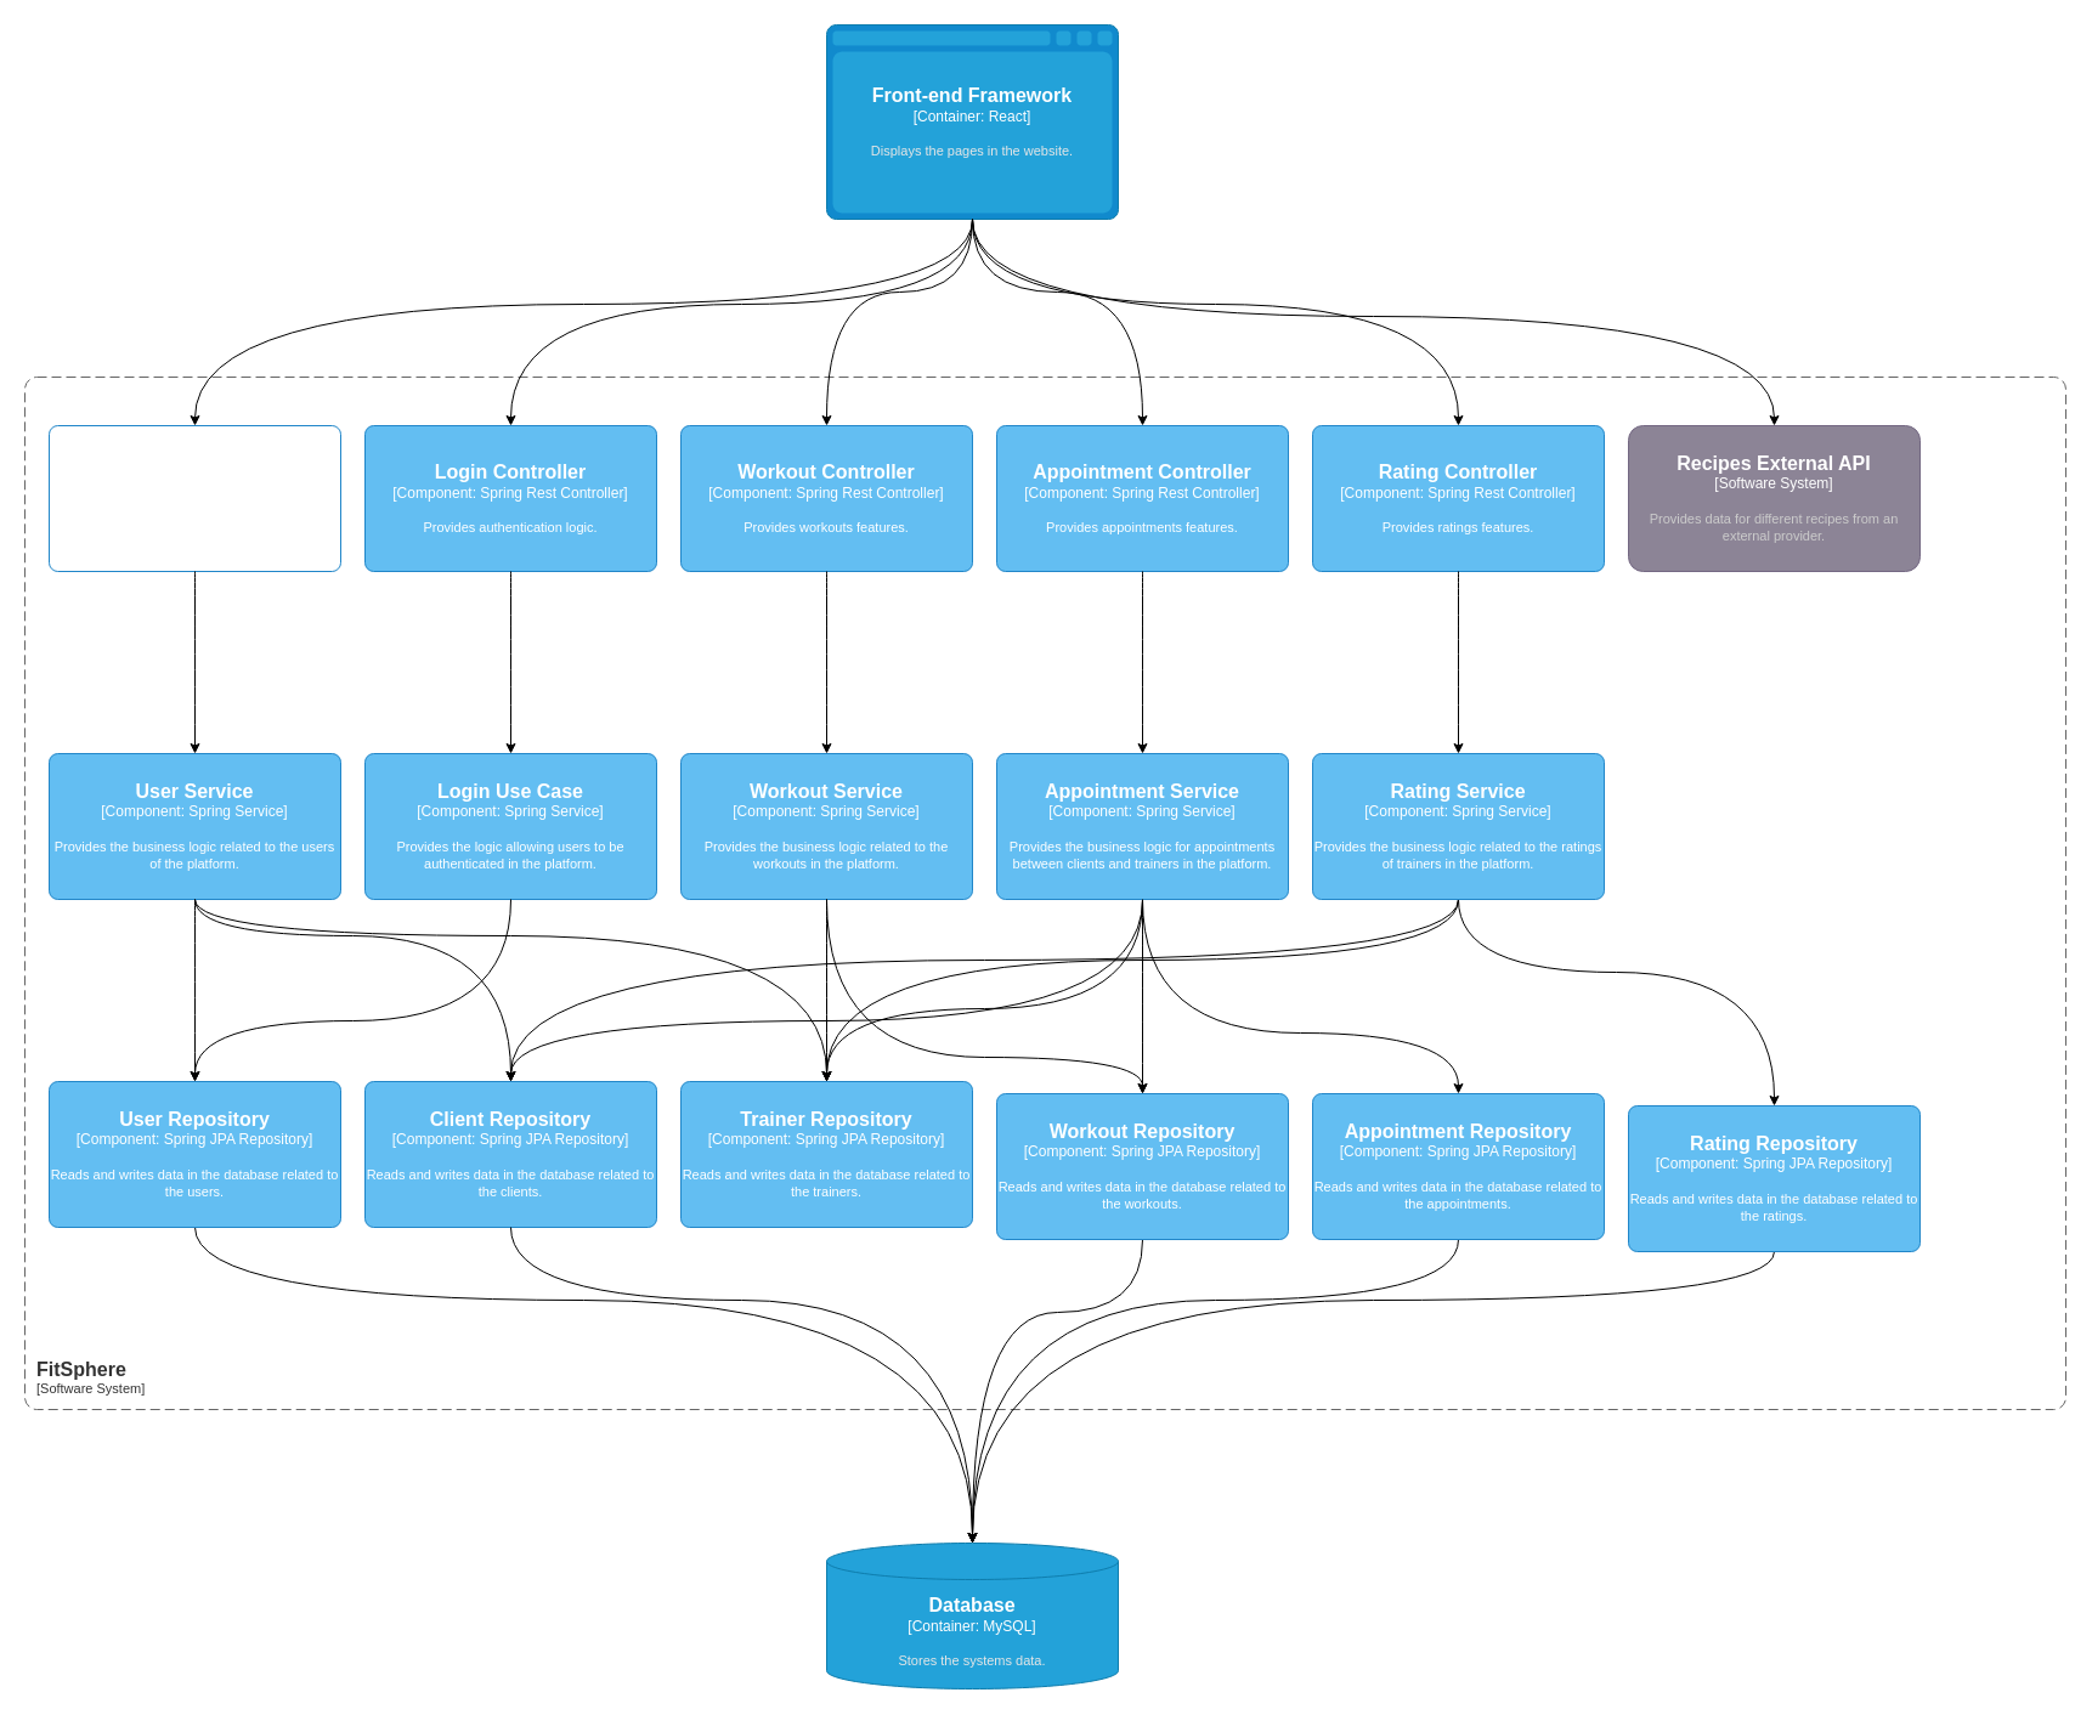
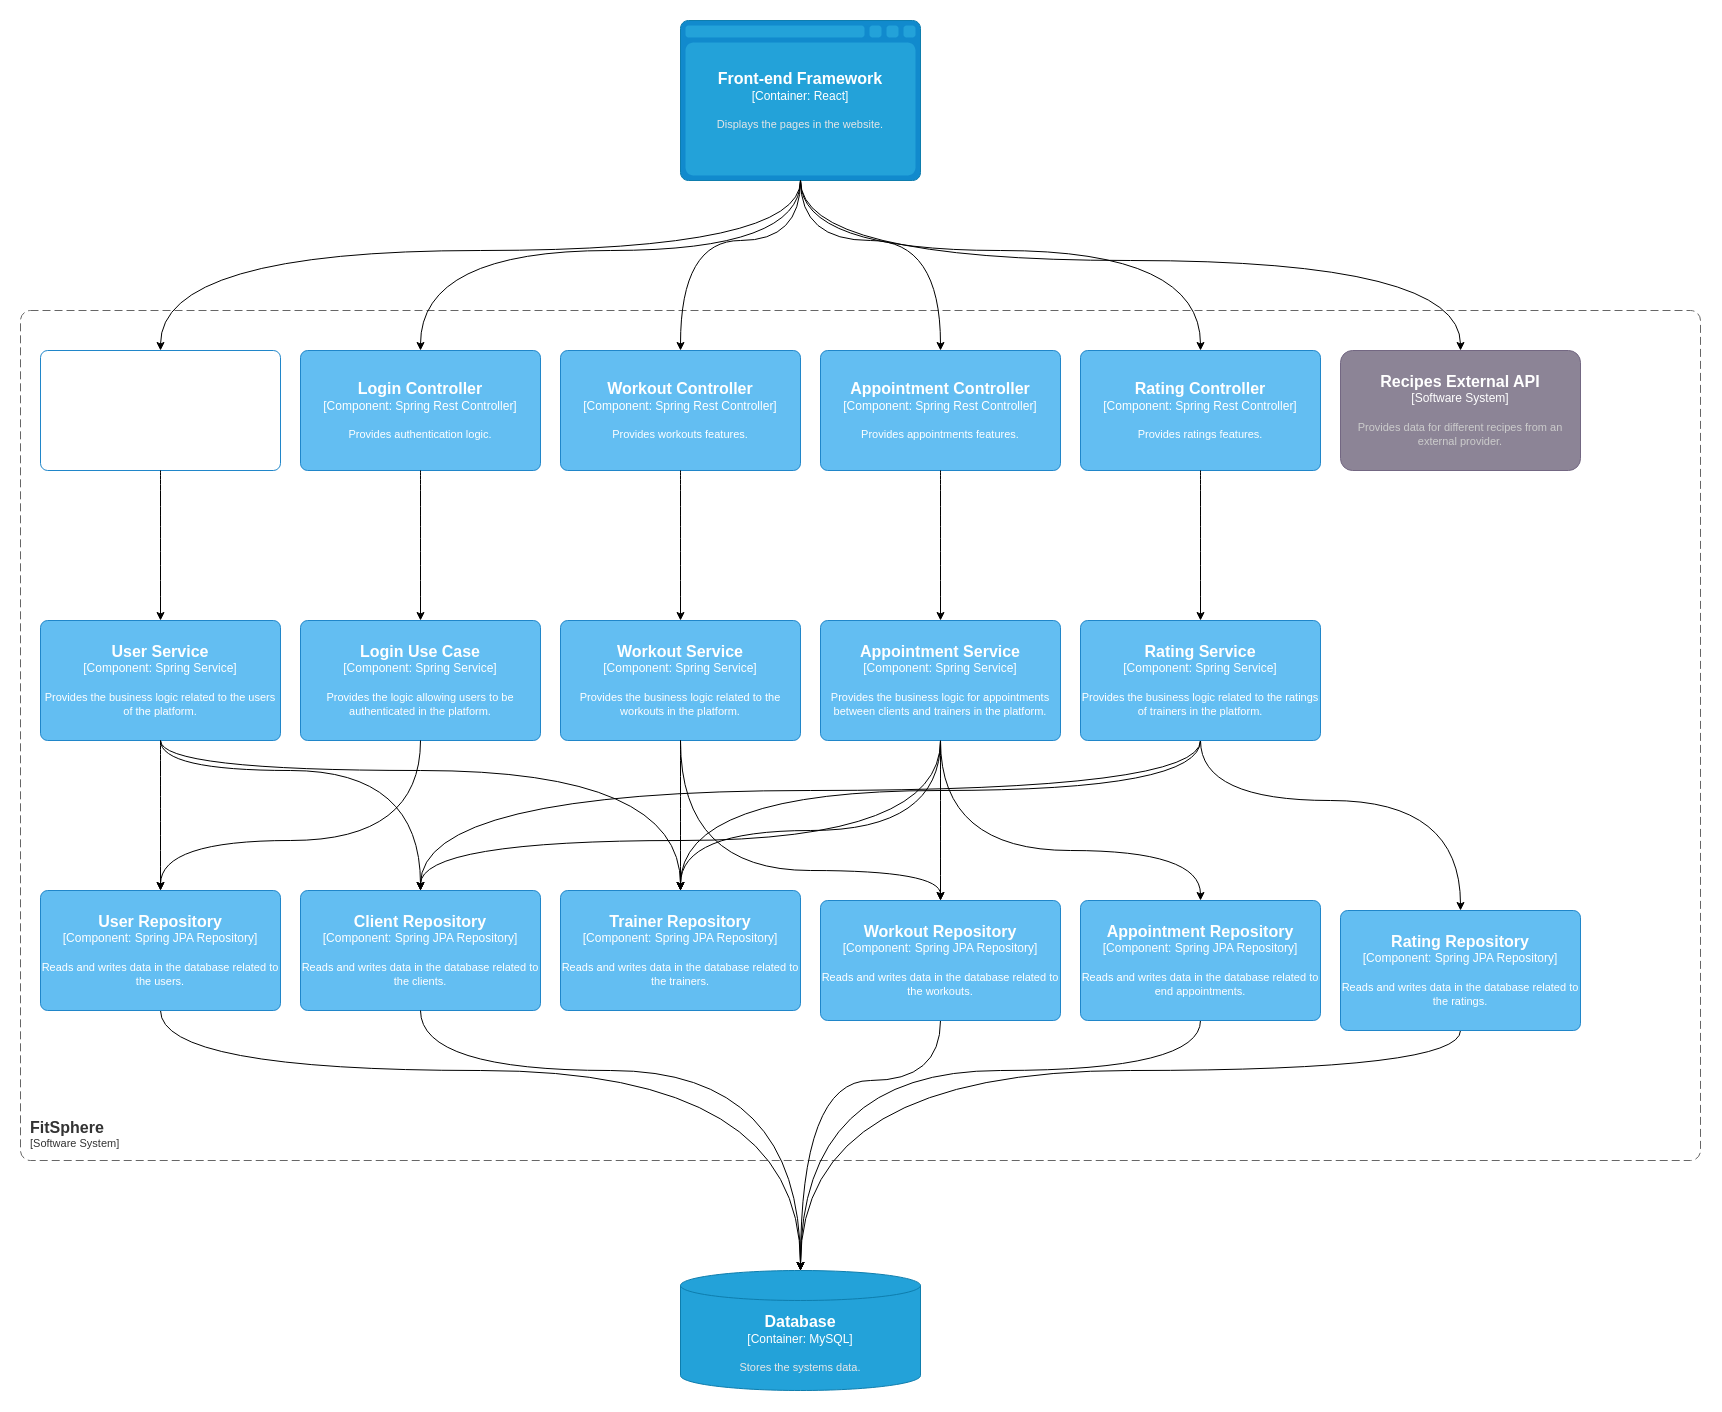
- <mxCell id="33" value="&lt;font style=&quot;font-size: 16px&quot;&gt;&lt;b&gt;Appointment Repository&lt;/b&gt;&lt;/font&gt;&lt;div&gt;[Component: Spring JPA Repository]&lt;/div&gt;&lt;br&gt;&lt;div&gt;&lt;font style=&quot;font-size: 11px&quot;&gt;Reads and writes data in the database related to the appointments.&lt;/font&gt;&lt;/div&gt;" style="rounded=1;whiteSpace=wrap;html=1;labelBackgroundColor=none;fillColor=#63BEF2;fontColor=#ffffff;align=center;arcSize=6;strokeColor=#2086C9;metaEdit=1;resizable=0;points=[[0.25,0,0],[0.5,0,0],[0.75,0,0],[1,0.25,0],[1,0.5,0],[1,0.75,0],[0.75,1,0],[0.5,1,0],[0.25,1,0],[0,0.75,0],[0,0.5,0],[0,0.25,0]];" vertex="1" parent="1"><mxGeometry x="1080" y="900" width="240" height="120" as="geometry" /></mxCell>
+ <mxCell id="33" value="&lt;font style=&quot;font-size: 16px&quot;&gt;&lt;b&gt;Appointment Repository&lt;/b&gt;&lt;/font&gt;&lt;div&gt;[Component: Spring JPA Repository]&lt;/div&gt;&lt;br&gt;&lt;div&gt;&lt;font style=&quot;font-size: 11px&quot;&gt;Reads and writes data in the database related to end appointments.&lt;/font&gt;&lt;/div&gt;" style="rounded=1;whiteSpace=wrap;html=1;labelBackgroundColor=none;fillColor=#63BEF2;fontColor=#ffffff;align=center;arcSize=6;strokeColor=#2086C9;metaEdit=1;resizable=0;points=[[0.25,0,0],[0.5,0,0],[0.75,0,0],[1,0.25,0],[1,0.5,0],[1,0.75,0],[0.75,1,0],[0.5,1,0],[0.25,1,0],[0,0.75,0],[0,0.5,0],[0,0.25,0]];" vertex="1" parent="1"><mxGeometry x="1080" y="900" width="240" height="120" as="geometry" /></mxCell>
